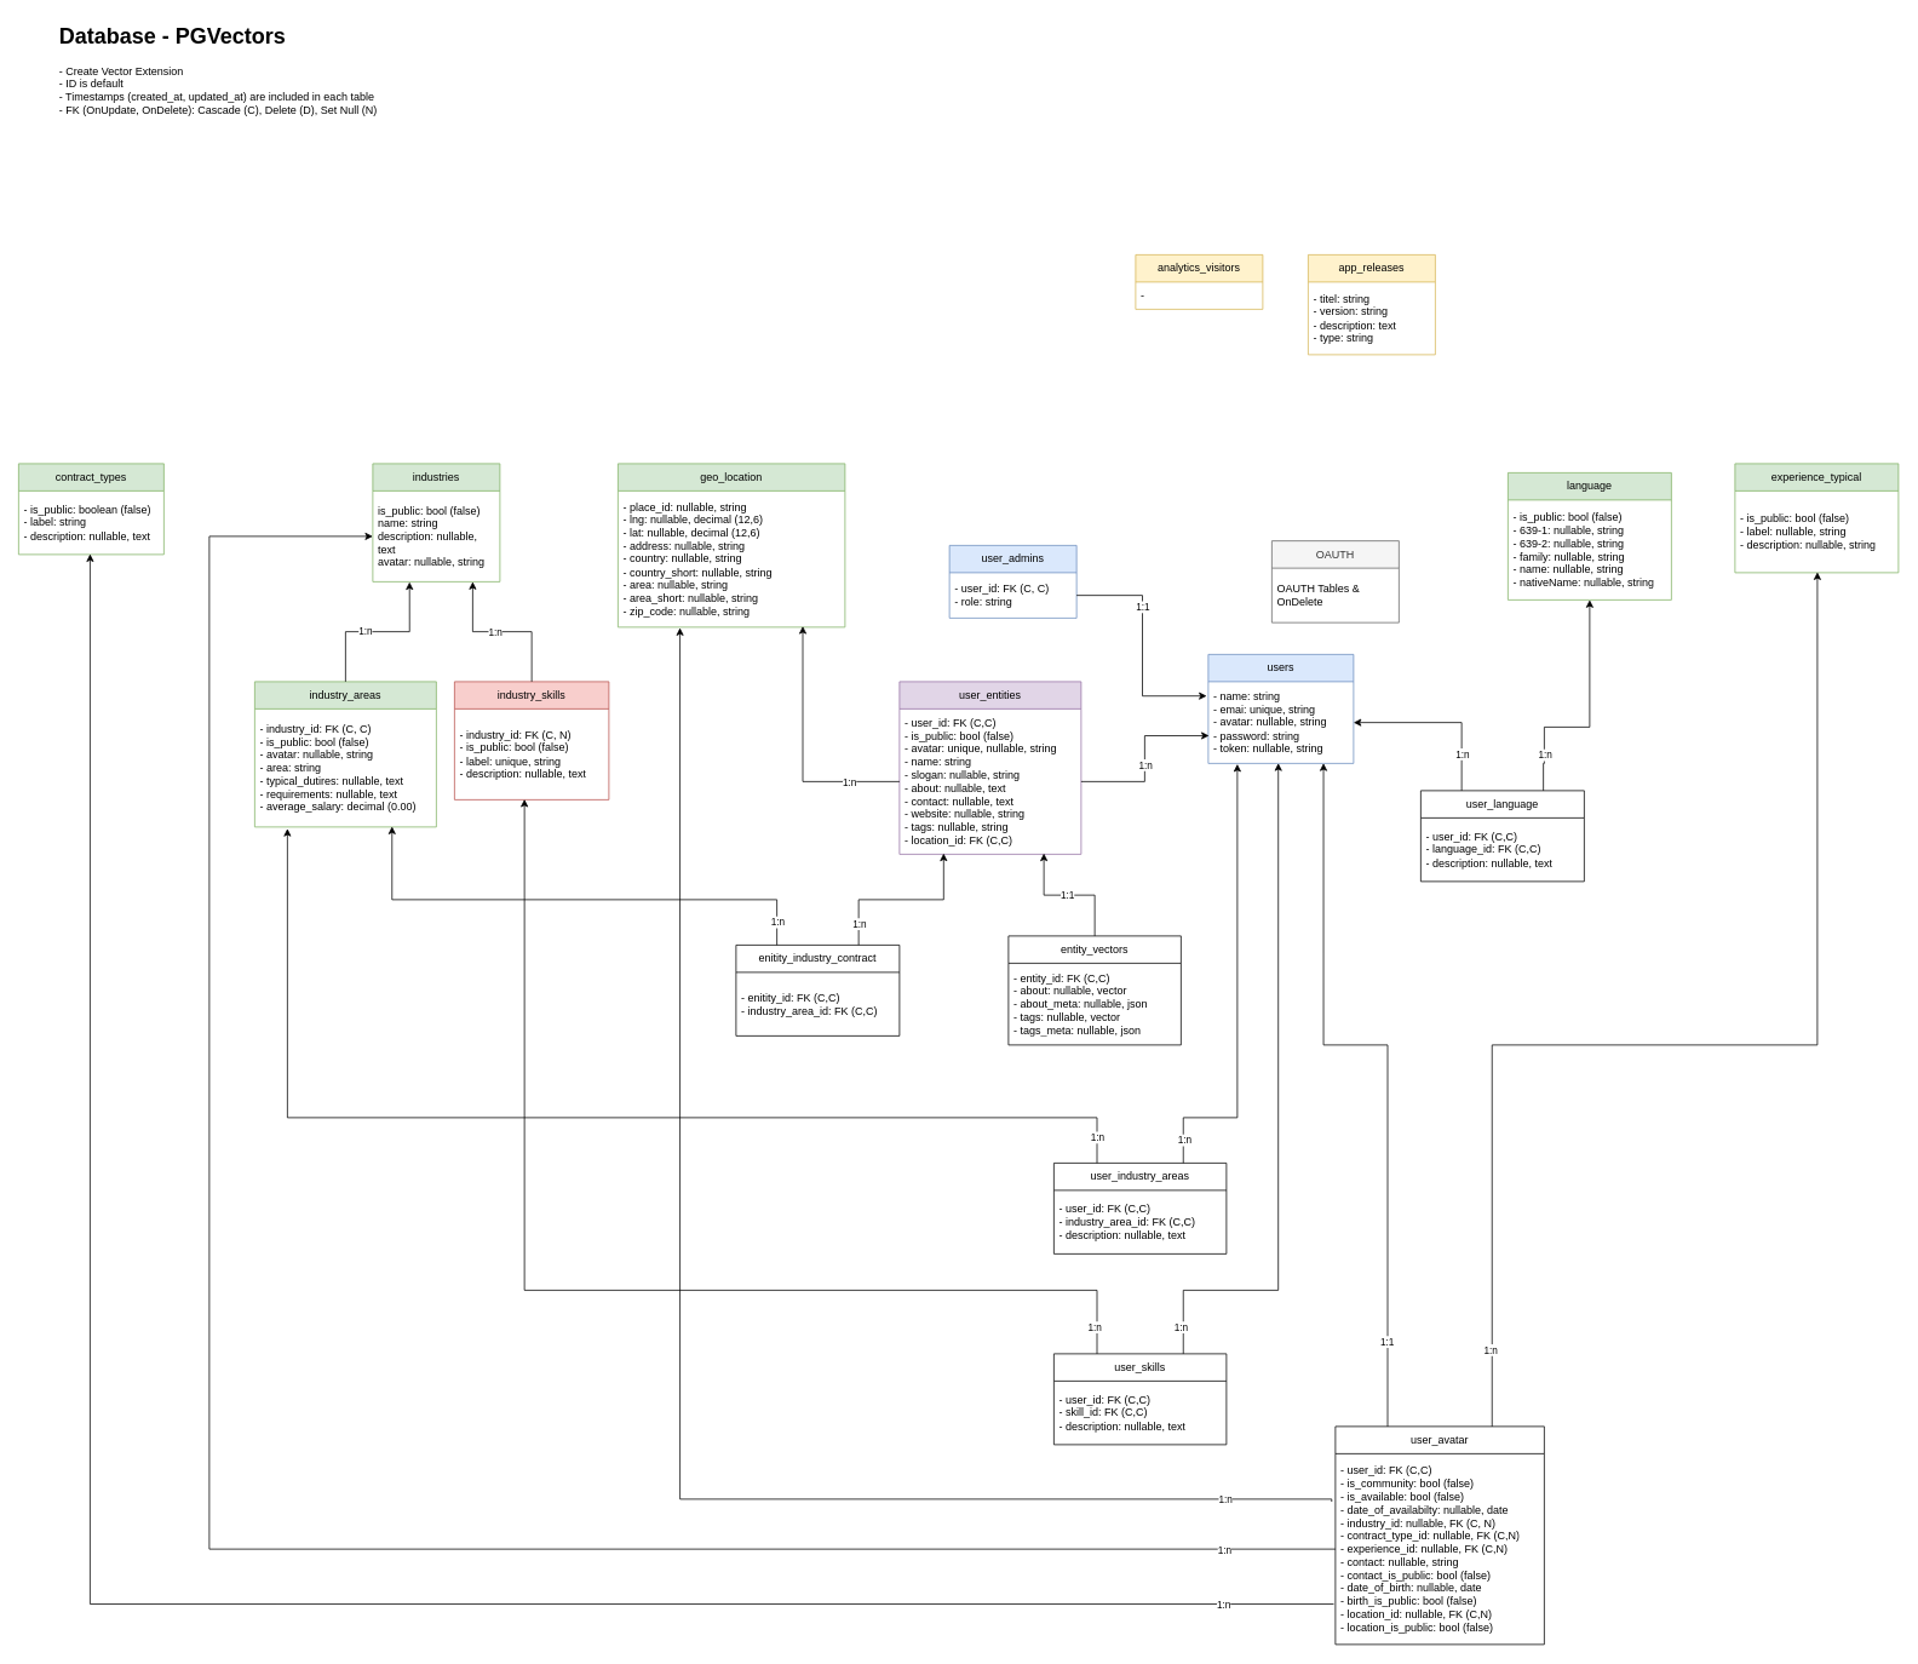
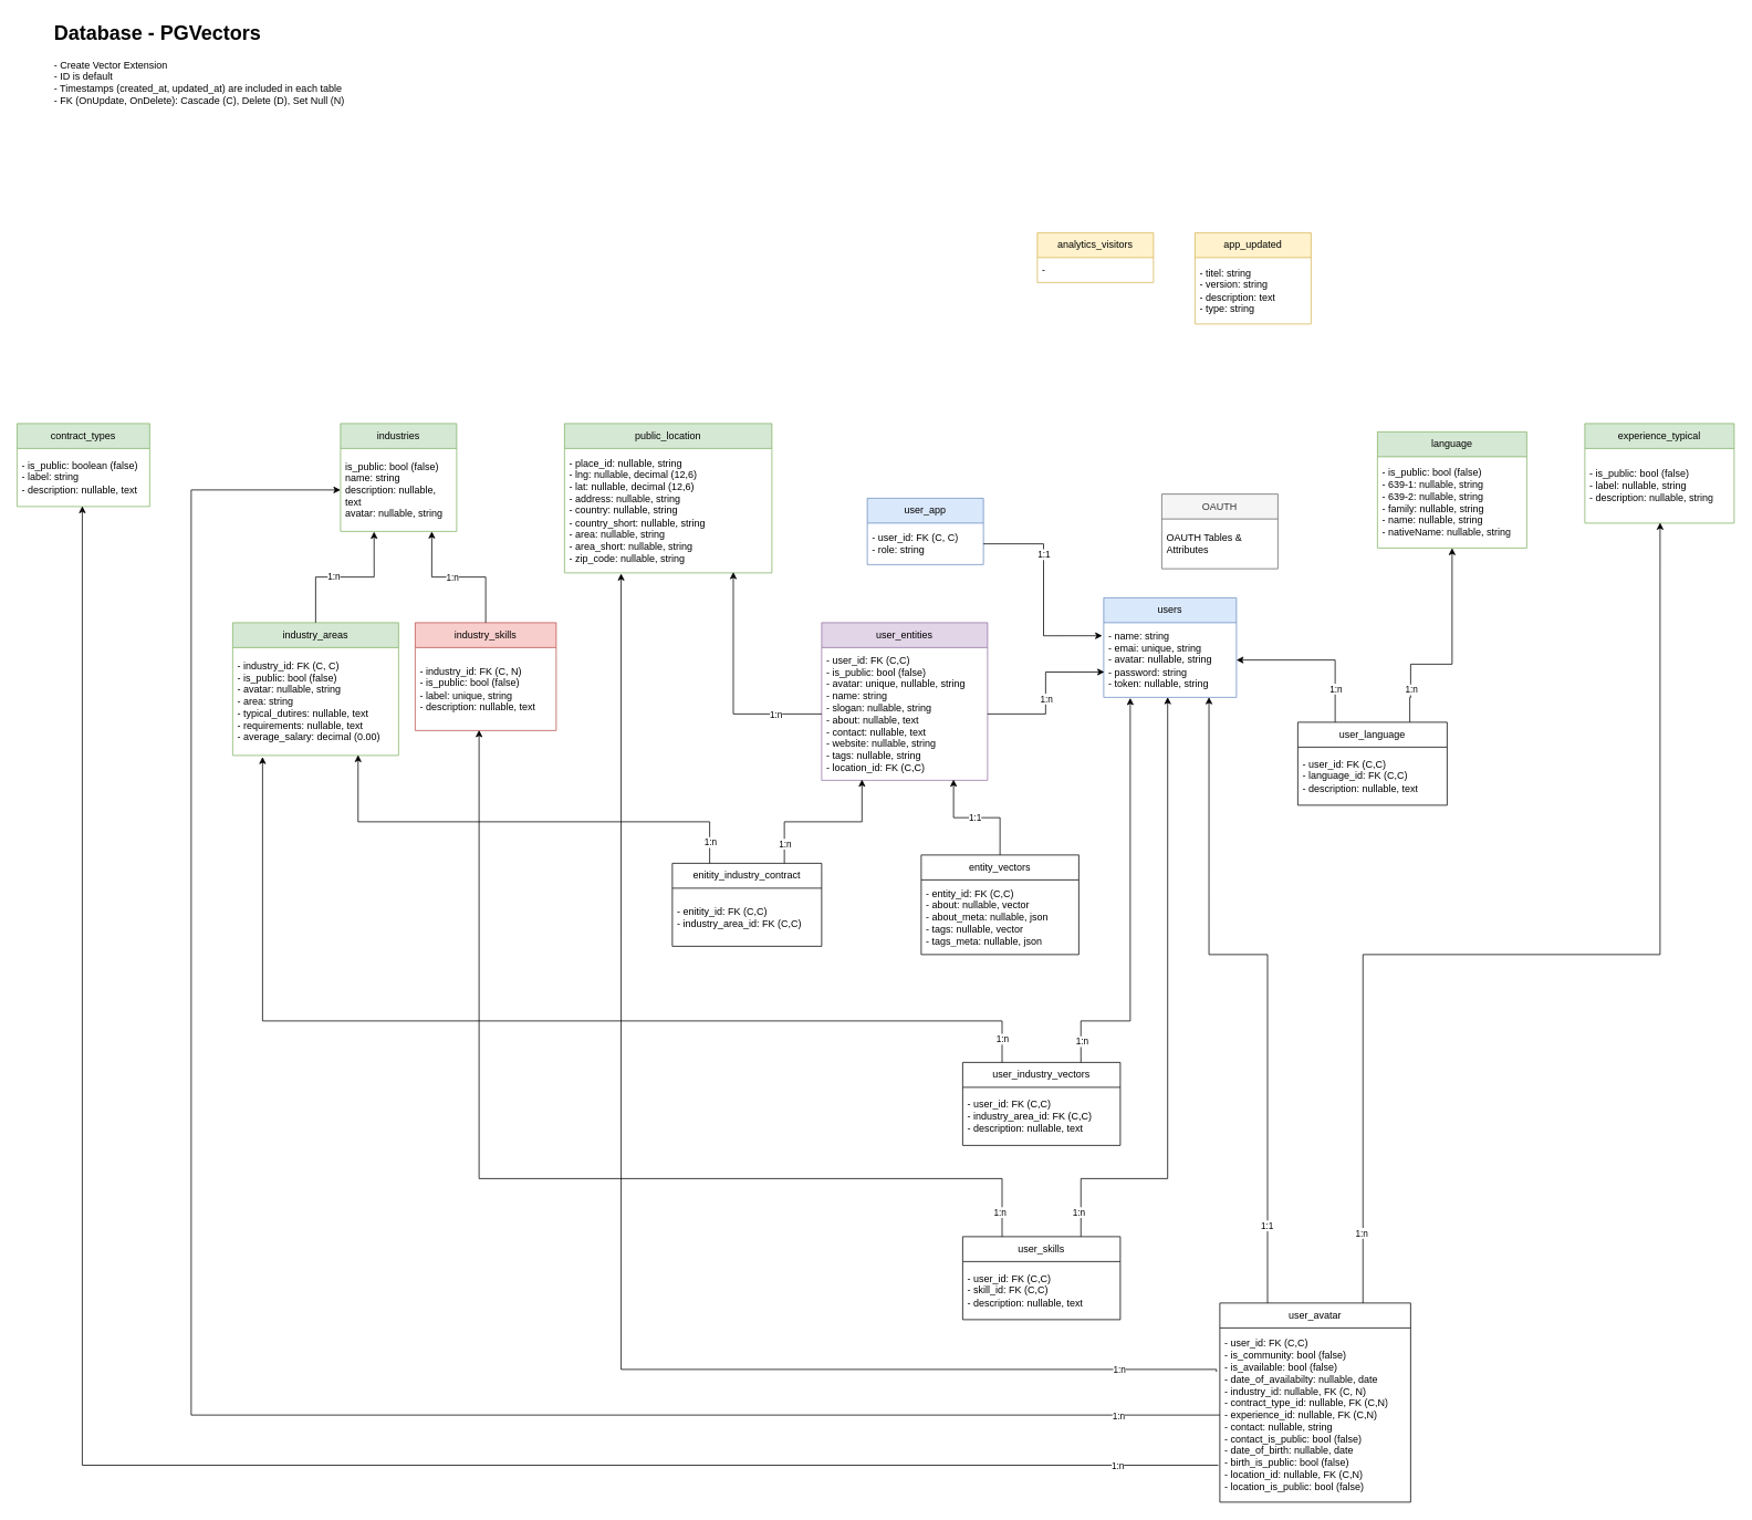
- <mxCell id="77" value="app_releases" style="swimlane;fontStyle=0;childLayout=stackLayout;horizontal=1;startSize=30;horizontalStack=0;resizeParent=1;resizeParentMax=0;resizeLast=0;collapsible=1;marginBottom=0;whiteSpace=wrap;html=1;fillColor=#fff2cc;strokeColor=#d6b656;" vertex="1" parent="1"><mxGeometry x="1440" y="280" width="140" height="110" as="geometry" /></mxCell>
+ <mxCell id="77" value="app_updated" style="swimlane;fontStyle=0;childLayout=stackLayout;horizontal=1;startSize=30;horizontalStack=0;resizeParent=1;resizeParentMax=0;resizeLast=0;collapsible=1;marginBottom=0;whiteSpace=wrap;html=1;fillColor=#fff2cc;strokeColor=#d6b656;" vertex="1" parent="1"><mxGeometry x="1440" y="280" width="140" height="110" as="geometry" /></mxCell>
- <mxCell id="31" value="geo_location" style="swimlane;fontStyle=0;childLayout=stackLayout;horizontal=1;startSize=30;horizontalStack=0;resizeParent=1;resizeParentMax=0;resizeLast=0;collapsible=1;marginBottom=0;whiteSpace=wrap;html=1;fillColor=#d5e8d4;strokeColor=#82b366;" parent="1" vertex="1"><mxGeometry x="680" y="510" width="250" height="180" as="geometry" /></mxCell>
+ <mxCell id="31" value="public_location" style="swimlane;fontStyle=0;childLayout=stackLayout;horizontal=1;startSize=30;horizontalStack=0;resizeParent=1;resizeParentMax=0;resizeLast=0;collapsible=1;marginBottom=0;whiteSpace=wrap;html=1;fillColor=#d5e8d4;strokeColor=#82b366;" parent="1" vertex="1"><mxGeometry x="680" y="510" width="250" height="180" as="geometry" /></mxCell>
- <mxCell id="5" value="user_admins" style="swimlane;fontStyle=0;childLayout=stackLayout;horizontal=1;startSize=30;horizontalStack=0;resizeParent=1;resizeParentMax=0;resizeLast=0;collapsible=1;marginBottom=0;whiteSpace=wrap;html=1;fillColor=#dae8fc;strokeColor=#6c8ebf;" parent="1" vertex="1"><mxGeometry x="1045" y="600" width="140" height="80" as="geometry" /></mxCell>
+ <mxCell id="5" value="user_app" style="swimlane;fontStyle=0;childLayout=stackLayout;horizontal=1;startSize=30;horizontalStack=0;resizeParent=1;resizeParentMax=0;resizeLast=0;collapsible=1;marginBottom=0;whiteSpace=wrap;html=1;fillColor=#dae8fc;strokeColor=#6c8ebf;" parent="1" vertex="1"><mxGeometry x="1045" y="600" width="140" height="80" as="geometry" /></mxCell>
- <mxCell id="22" value="OAUTH Tables &amp;amp; OnDelete" style="text;strokeColor=none;fillColor=none;align=left;verticalAlign=middle;spacingLeft=4;spacingRight=4;overflow=hidden;points=[[0,0.5],[1,0.5]];portConstraint=eastwest;rotatable=0;whiteSpace=wrap;html=1;" parent="21" vertex="1"><mxGeometry y="30" width="140" height="60" as="geometry" /></mxCell>
+ <mxCell id="22" value="OAUTH Tables &amp;amp; Attributes" style="text;strokeColor=none;fillColor=none;align=left;verticalAlign=middle;spacingLeft=4;spacingRight=4;overflow=hidden;points=[[0,0.5],[1,0.5]];portConstraint=eastwest;rotatable=0;whiteSpace=wrap;html=1;" parent="21" vertex="1"><mxGeometry y="30" width="140" height="60" as="geometry" /></mxCell>
- <mxCell id="19" value="user_industry_areas" style="swimlane;fontStyle=0;childLayout=stackLayout;horizontal=1;startSize=30;horizontalStack=0;resizeParent=1;resizeParentMax=0;resizeLast=0;collapsible=1;marginBottom=0;whiteSpace=wrap;html=1;" parent="1" vertex="1"><mxGeometry x="1160" y="1280" width="190" height="100" as="geometry" /></mxCell>
+ <mxCell id="19" value="user_industry_vectors" style="swimlane;fontStyle=0;childLayout=stackLayout;horizontal=1;startSize=30;horizontalStack=0;resizeParent=1;resizeParentMax=0;resizeLast=0;collapsible=1;marginBottom=0;whiteSpace=wrap;html=1;" parent="1" vertex="1"><mxGeometry x="1160" y="1280" width="190" height="100" as="geometry" /></mxCell>
